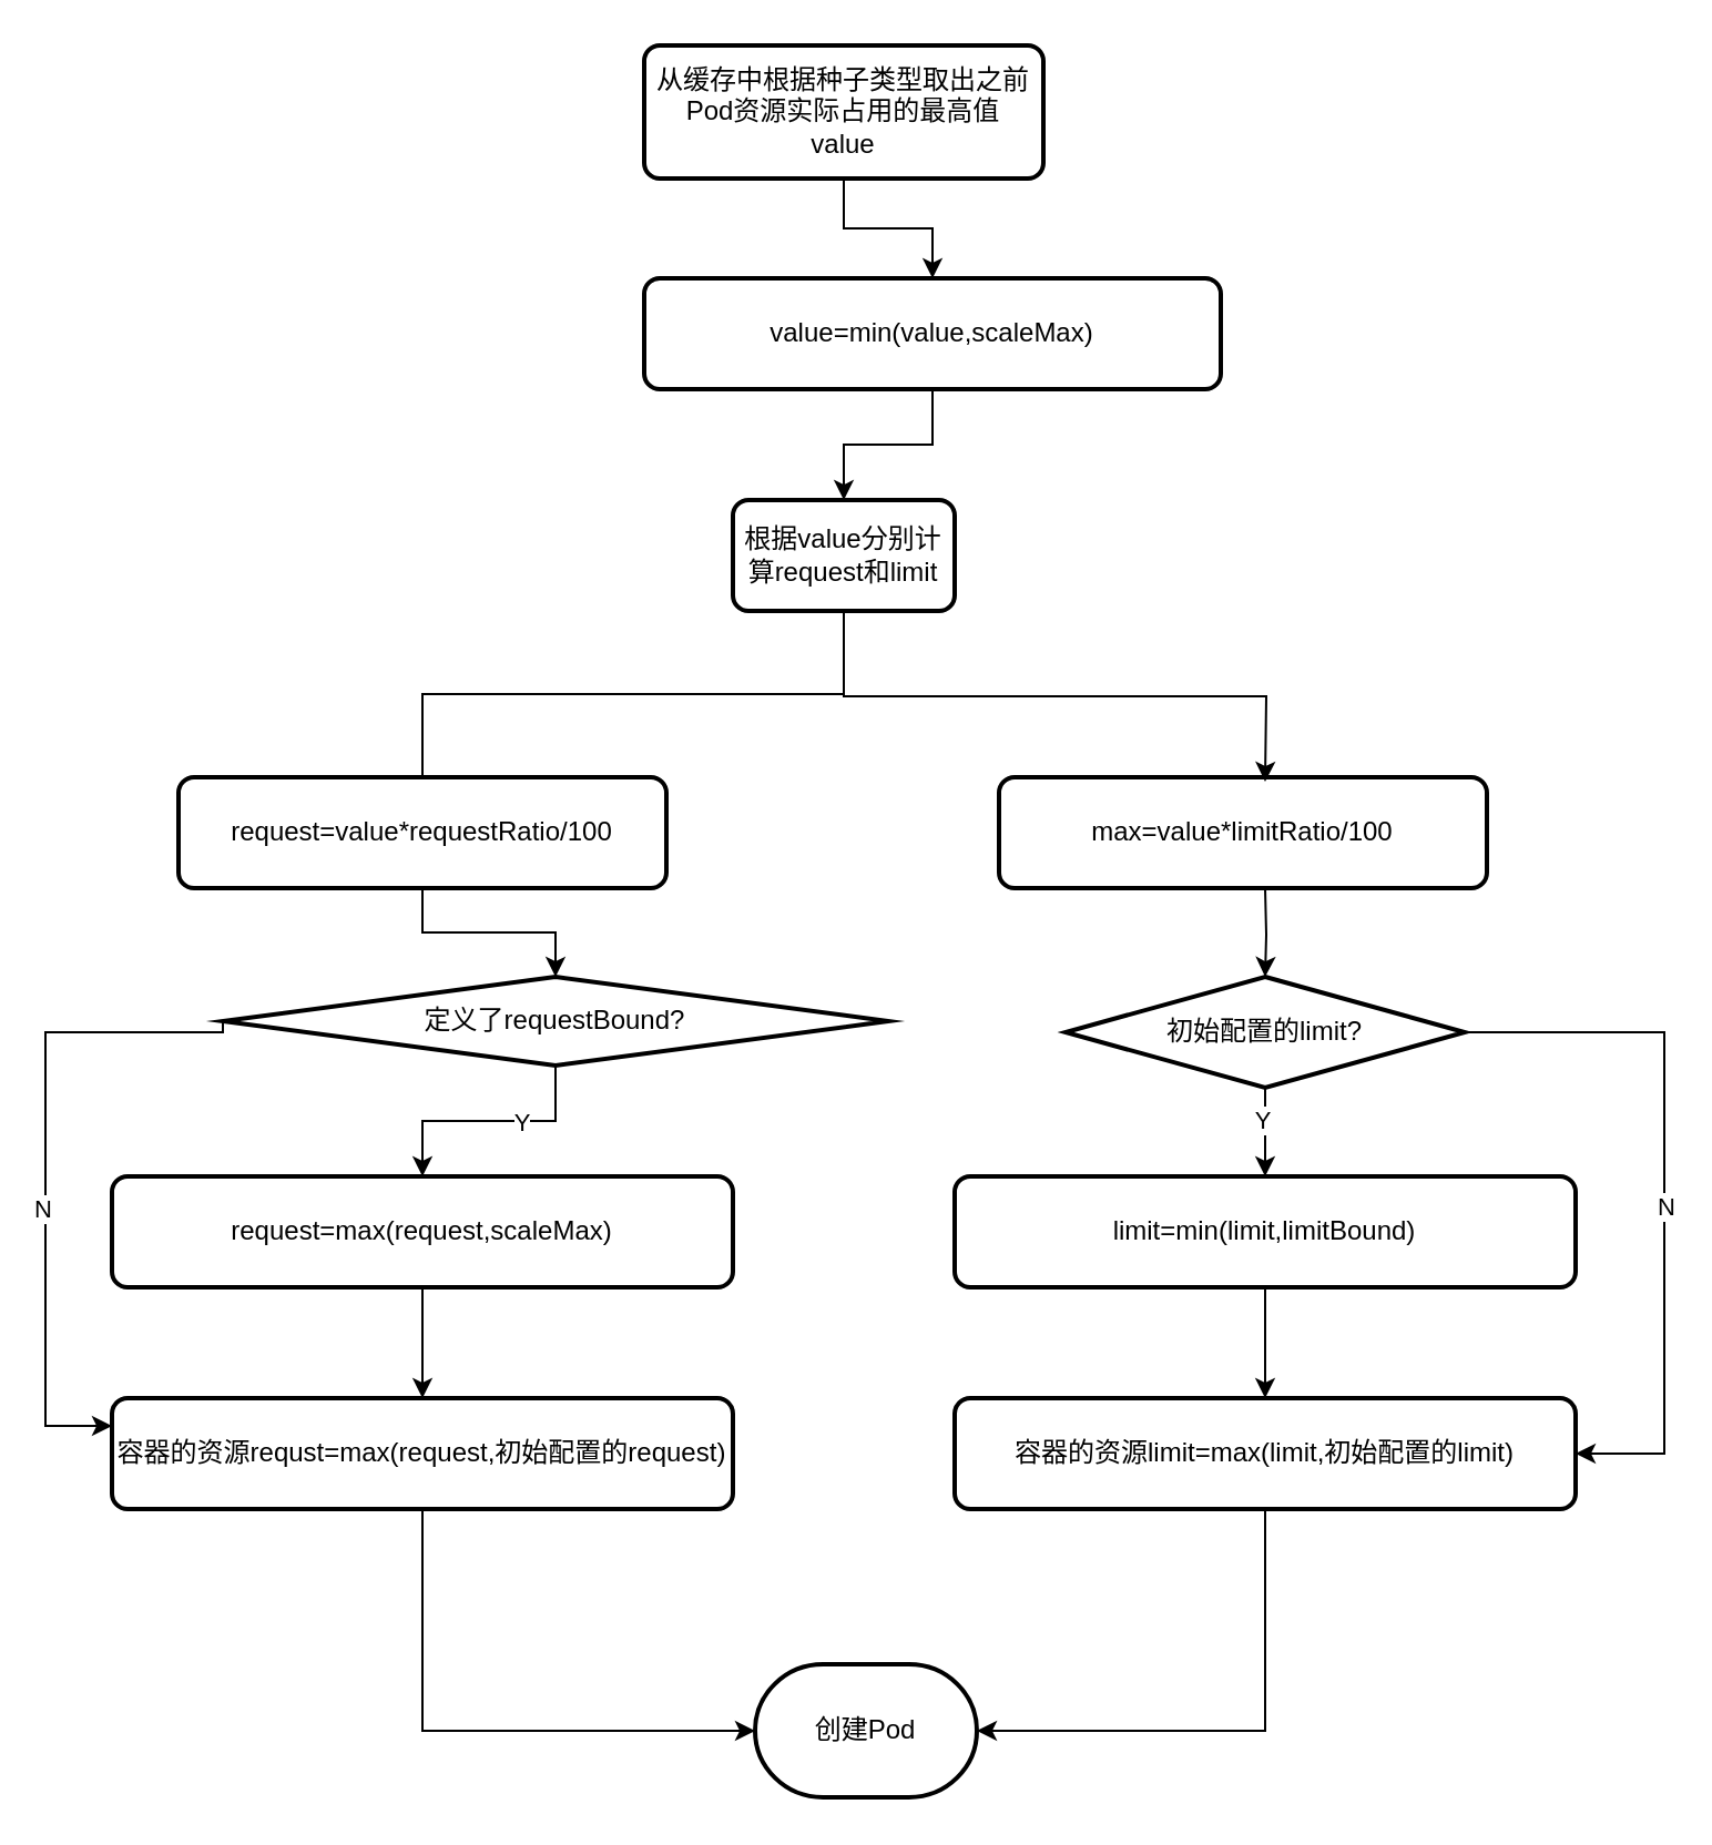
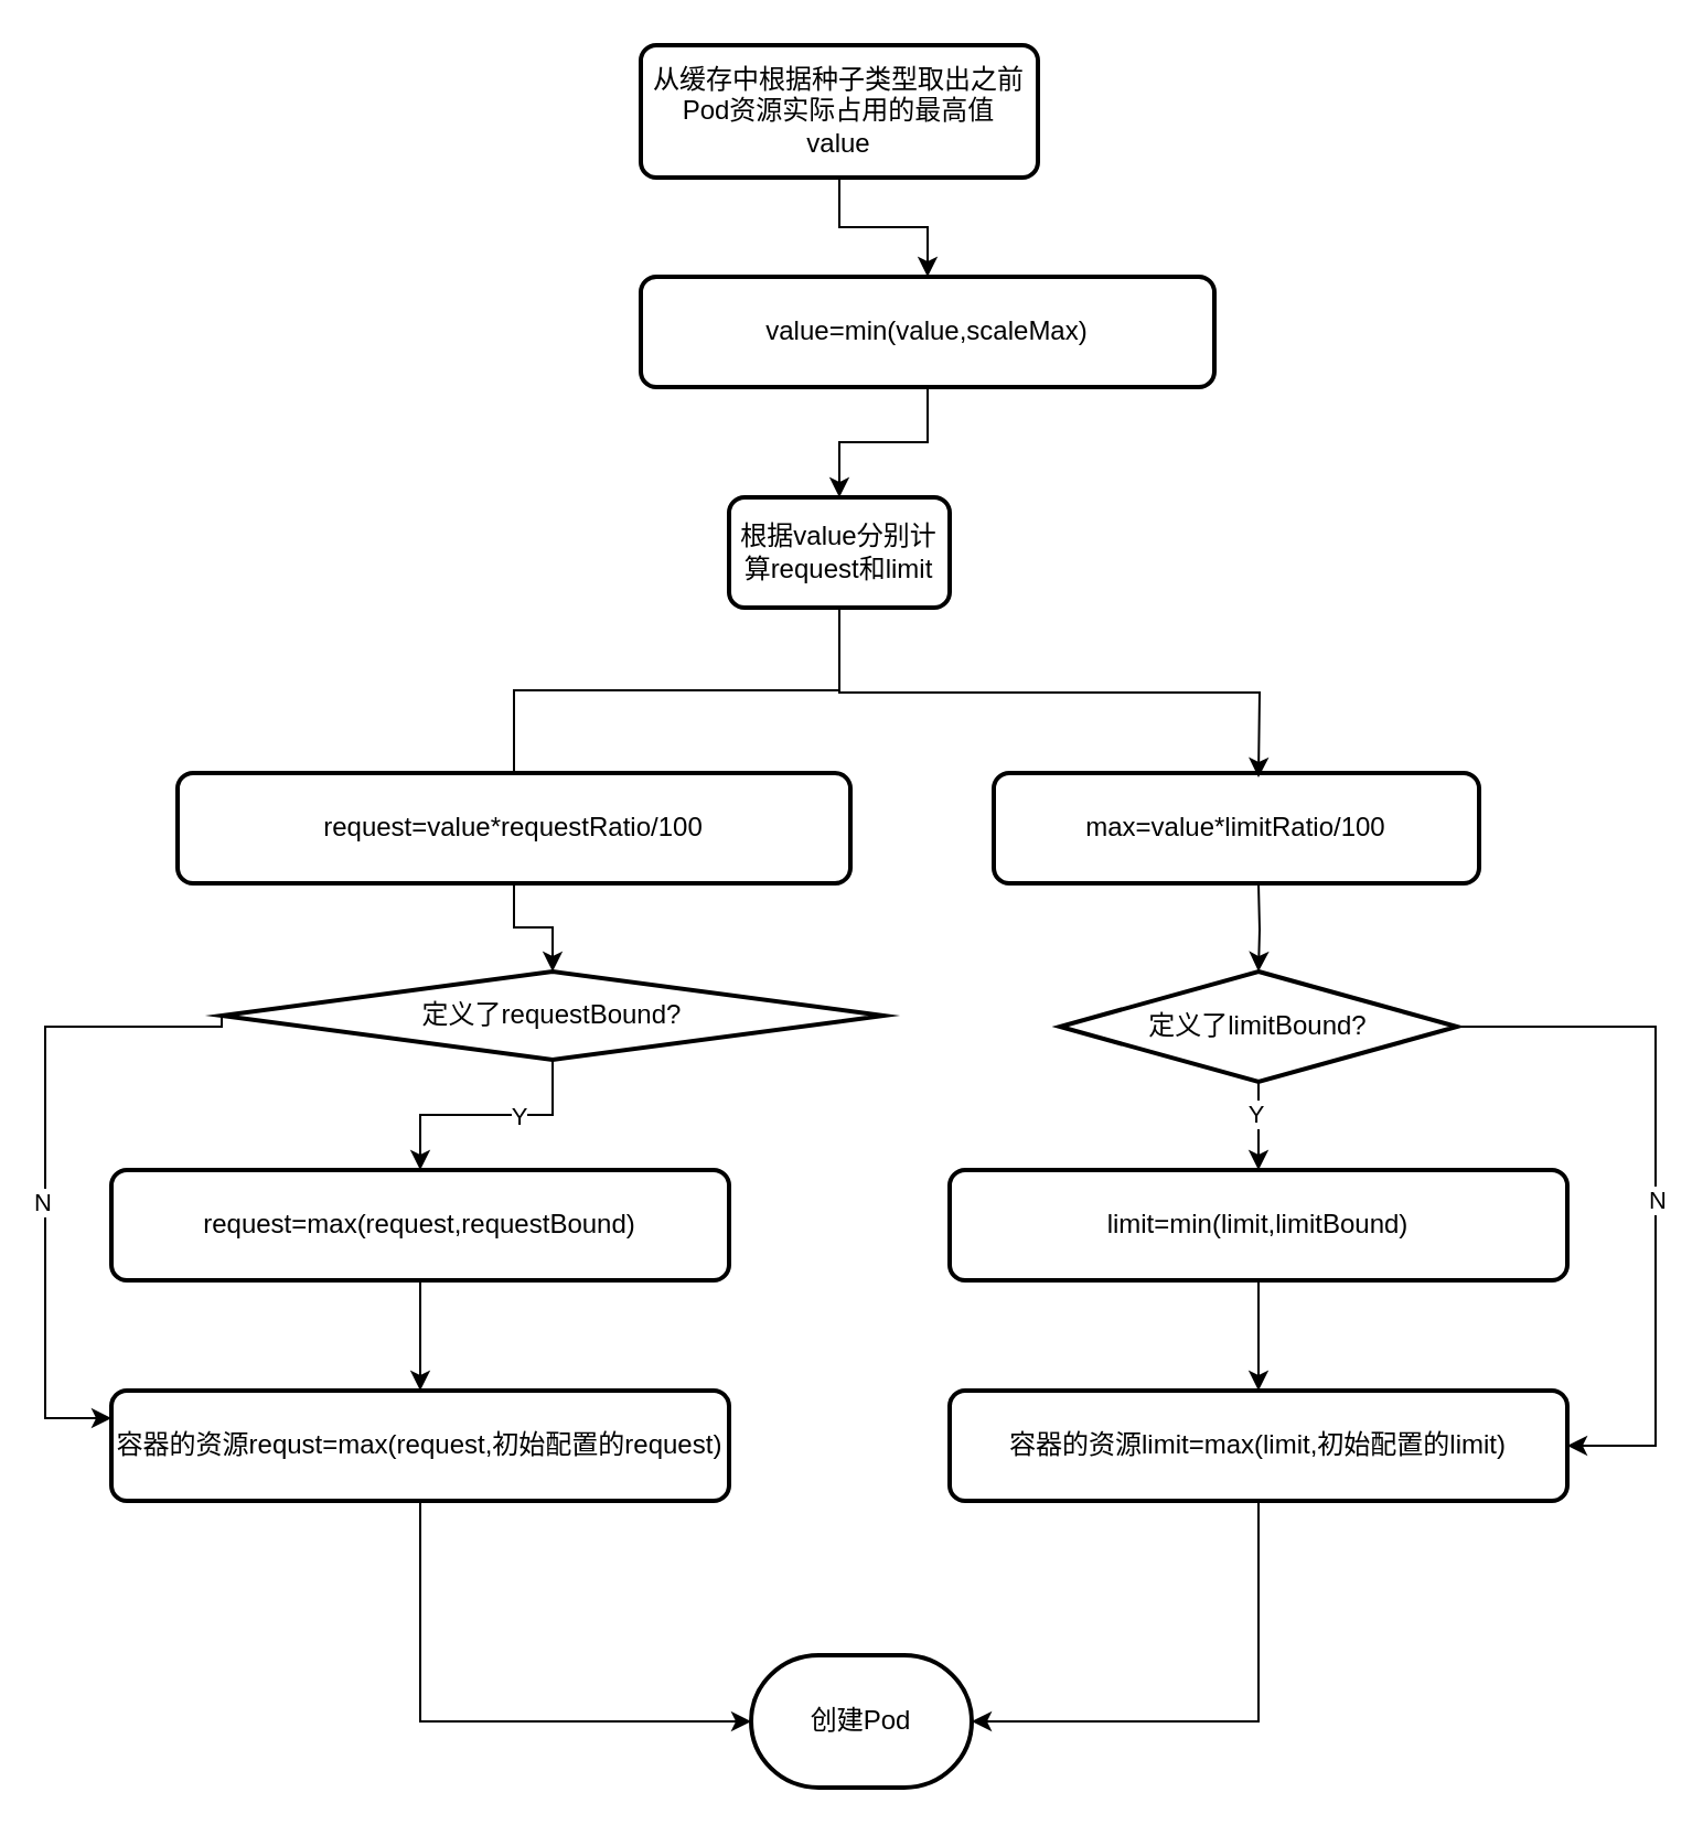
- <mxCell id="9" value="request=value*requestRatio/100" style="rounded=1;whiteSpace=wrap;html=1;absoluteArcSize=1;arcSize=14;strokeWidth=2;" vertex="1" parent="1"><mxGeometry x="80" y="350" width="220" height="50" as="geometry" /></mxCell>
+ <mxCell id="9" value="request=value*requestRatio/100" style="rounded=1;whiteSpace=wrap;html=1;absoluteArcSize=1;arcSize=14;strokeWidth=2;" vertex="1" parent="1"><mxGeometry x="80" y="350" width="305" height="50" as="geometry" /></mxCell>
- <mxCell id="24" value="初始配置的limit?" style="strokeWidth=2;html=1;shape=mxgraph.flowchart.decision;whiteSpace=wrap;" vertex="1" parent="1"><mxGeometry x="480" y="440" width="180" height="50" as="geometry" /></mxCell>
+ <mxCell id="24" value="定义了limitBound?" style="strokeWidth=2;html=1;shape=mxgraph.flowchart.decision;whiteSpace=wrap;" vertex="1" parent="1"><mxGeometry x="480" y="440" width="180" height="50" as="geometry" /></mxCell>
- <mxCell id="18" value="request=max(request,scaleMax)" style="rounded=1;whiteSpace=wrap;html=1;absoluteArcSize=1;arcSize=14;strokeWidth=2;" vertex="1" parent="1"><mxGeometry x="50" y="530" width="280" height="50" as="geometry" /></mxCell>
+ <mxCell id="18" value="request=max(request,requestBound)" style="rounded=1;whiteSpace=wrap;html=1;absoluteArcSize=1;arcSize=14;strokeWidth=2;" vertex="1" parent="1"><mxGeometry x="50" y="530" width="280" height="50" as="geometry" /></mxCell>
